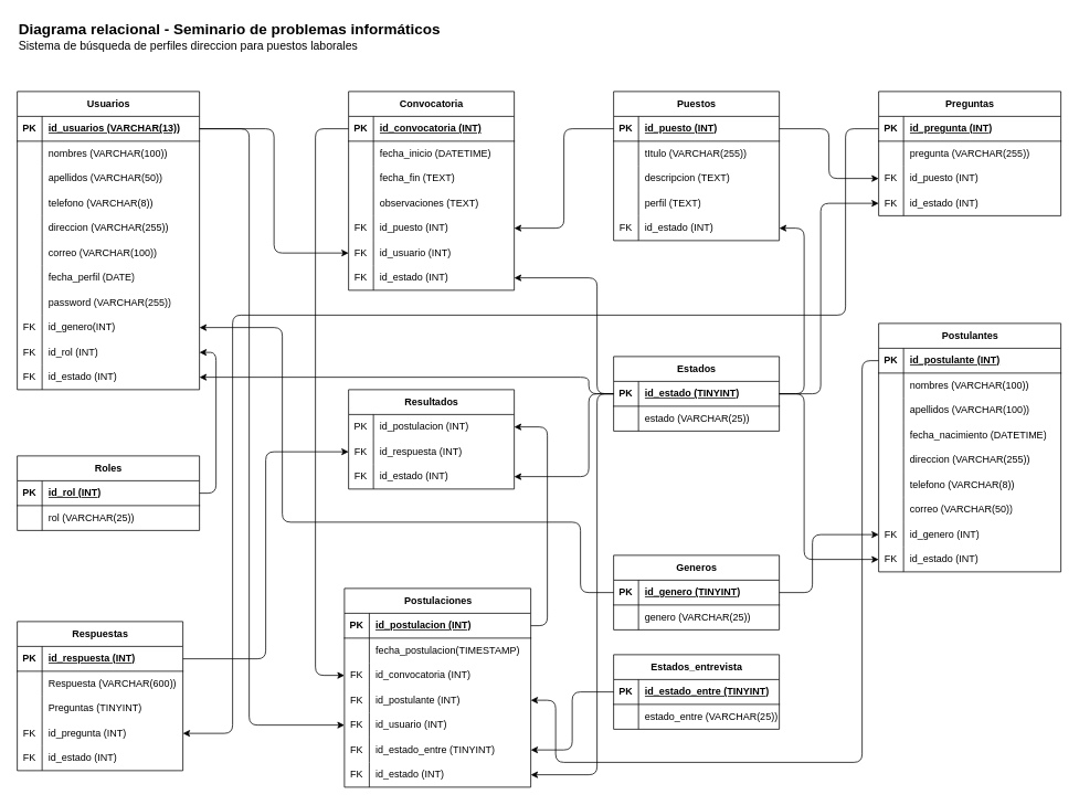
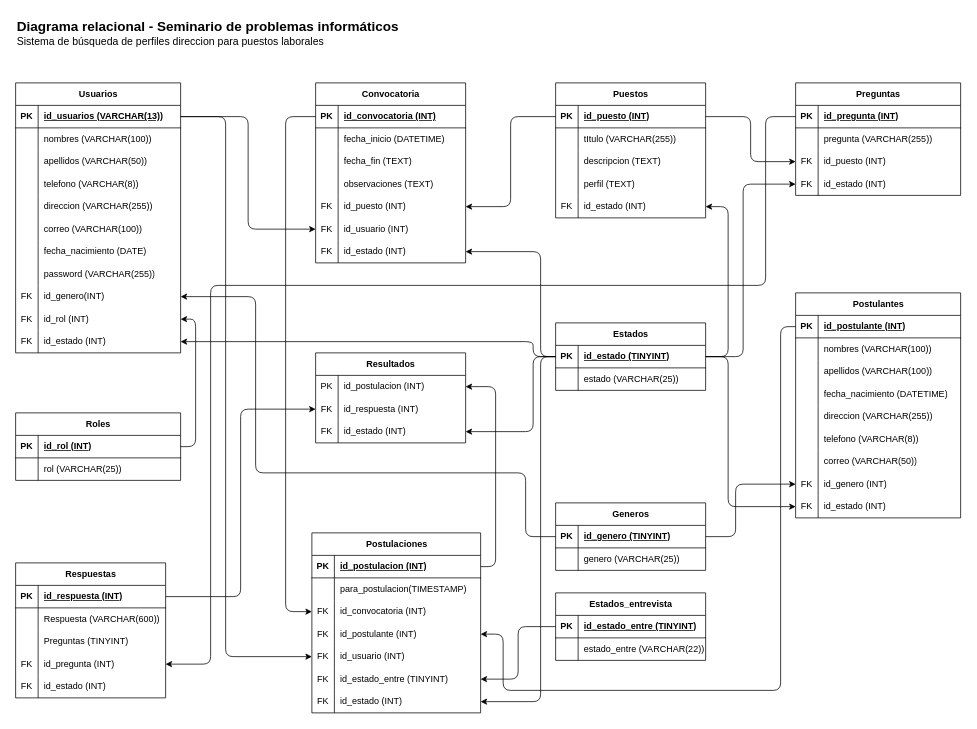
- <mxCell id="151" value="fecha_perfil (DATE)" style="shape=partialRectangle;connectable=0;fillColor=none;top=0;left=0;bottom=0;right=0;align=left;spacingLeft=6;overflow=hidden;whiteSpace=wrap;html=1;" parent="149" vertex="1"><mxGeometry x="30" width="190" height="30" as="geometry"><mxRectangle width="190" height="30" as="alternateBounds" /></mxGeometry></mxCell>
+ <mxCell id="151" value="fecha_nacimiento (DATE)" style="shape=partialRectangle;connectable=0;fillColor=none;top=0;left=0;bottom=0;right=0;align=left;spacingLeft=6;overflow=hidden;whiteSpace=wrap;html=1;" parent="149" vertex="1"><mxGeometry x="30" width="190" height="30" as="geometry"><mxRectangle width="190" height="30" as="alternateBounds" /></mxGeometry></mxCell>
- <mxCell id="177" value="fecha_postulacion(TIMESTAMP)" style="shape=partialRectangle;connectable=0;fillColor=none;top=0;left=0;bottom=0;right=0;align=left;spacingLeft=6;overflow=hidden;whiteSpace=wrap;html=1;" parent="175" vertex="1"><mxGeometry x="30" width="195" height="30" as="geometry"><mxRectangle width="195" height="30" as="alternateBounds" /></mxGeometry></mxCell>
+ <mxCell id="177" value="para_postulacion(TIMESTAMP)" style="shape=partialRectangle;connectable=0;fillColor=none;top=0;left=0;bottom=0;right=0;align=left;spacingLeft=6;overflow=hidden;whiteSpace=wrap;html=1;" parent="175" vertex="1"><mxGeometry x="30" width="195" height="30" as="geometry"><mxRectangle width="195" height="30" as="alternateBounds" /></mxGeometry></mxCell>
- <mxCell id="212" value="estado_entre (VARCHAR(25))" style="shape=partialRectangle;connectable=0;fillColor=none;top=0;left=0;bottom=0;right=0;align=left;spacingLeft=6;overflow=hidden;whiteSpace=wrap;html=1;" vertex="1" parent="210"><mxGeometry x="30" width="170" height="30" as="geometry"><mxRectangle width="170" height="30" as="alternateBounds" /></mxGeometry></mxCell>
+ <mxCell id="212" value="estado_entre (VARCHAR(22))" style="shape=partialRectangle;connectable=0;fillColor=none;top=0;left=0;bottom=0;right=0;align=left;spacingLeft=6;overflow=hidden;whiteSpace=wrap;html=1;" vertex="1" parent="210"><mxGeometry x="30" width="170" height="30" as="geometry"><mxRectangle width="170" height="30" as="alternateBounds" /></mxGeometry></mxCell>
